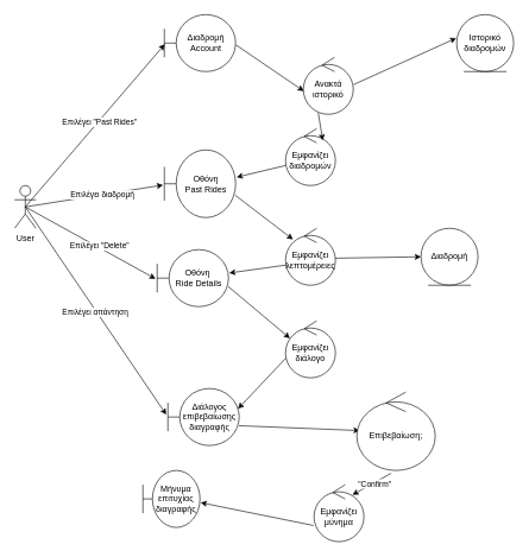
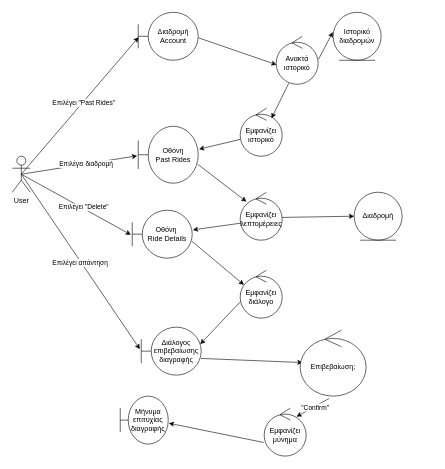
- <mxCell id="5" value="Ιστορικό&lt;br&gt;διαδρομών" style="ellipse;shape=umlEntity;whiteSpace=wrap;html=1;" vertex="1" parent="1"><mxGeometry x="640" y="20" width="80" height="80" as="geometry" /></mxCell>
+ <mxCell id="5" value="Ιστορικό&lt;br&gt;διαδρομών" style="ellipse;shape=umlEntity;whiteSpace=wrap;html=1;" vertex="1" parent="1"><mxGeometry x="555" y="20" width="80" height="80" as="geometry" /></mxCell>
- <mxCell id="3" value="&lt;div&gt;Ανακτά&lt;br&gt;ιστορικό&lt;/div&gt;" style="ellipse;shape=umlControl;whiteSpace=wrap;html=1;" vertex="1" parent="1"><mxGeometry x="425" y="80" width="70" height="80" as="geometry" /></mxCell>
+ <mxCell id="3" value="&lt;div&gt;Ανακτά&lt;br&gt;ιστορικό&lt;/div&gt;" style="ellipse;shape=umlControl;whiteSpace=wrap;html=1;" vertex="1" parent="1"><mxGeometry x="460" y="60" width="70" height="80" as="geometry" /></mxCell>
- <mxCell id="8" value="Εμφανίζει διαδρομών" style="ellipse;shape=umlControl;whiteSpace=wrap;html=1;" vertex="1" parent="1"><mxGeometry x="400" y="180" width="70" height="80" as="geometry" /></mxCell>
+ <mxCell id="8" value="Εμφανίζει ιστορικό" style="ellipse;shape=umlControl;whiteSpace=wrap;html=1;" vertex="1" parent="1"><mxGeometry x="400" y="180" width="70" height="80" as="geometry" /></mxCell>
